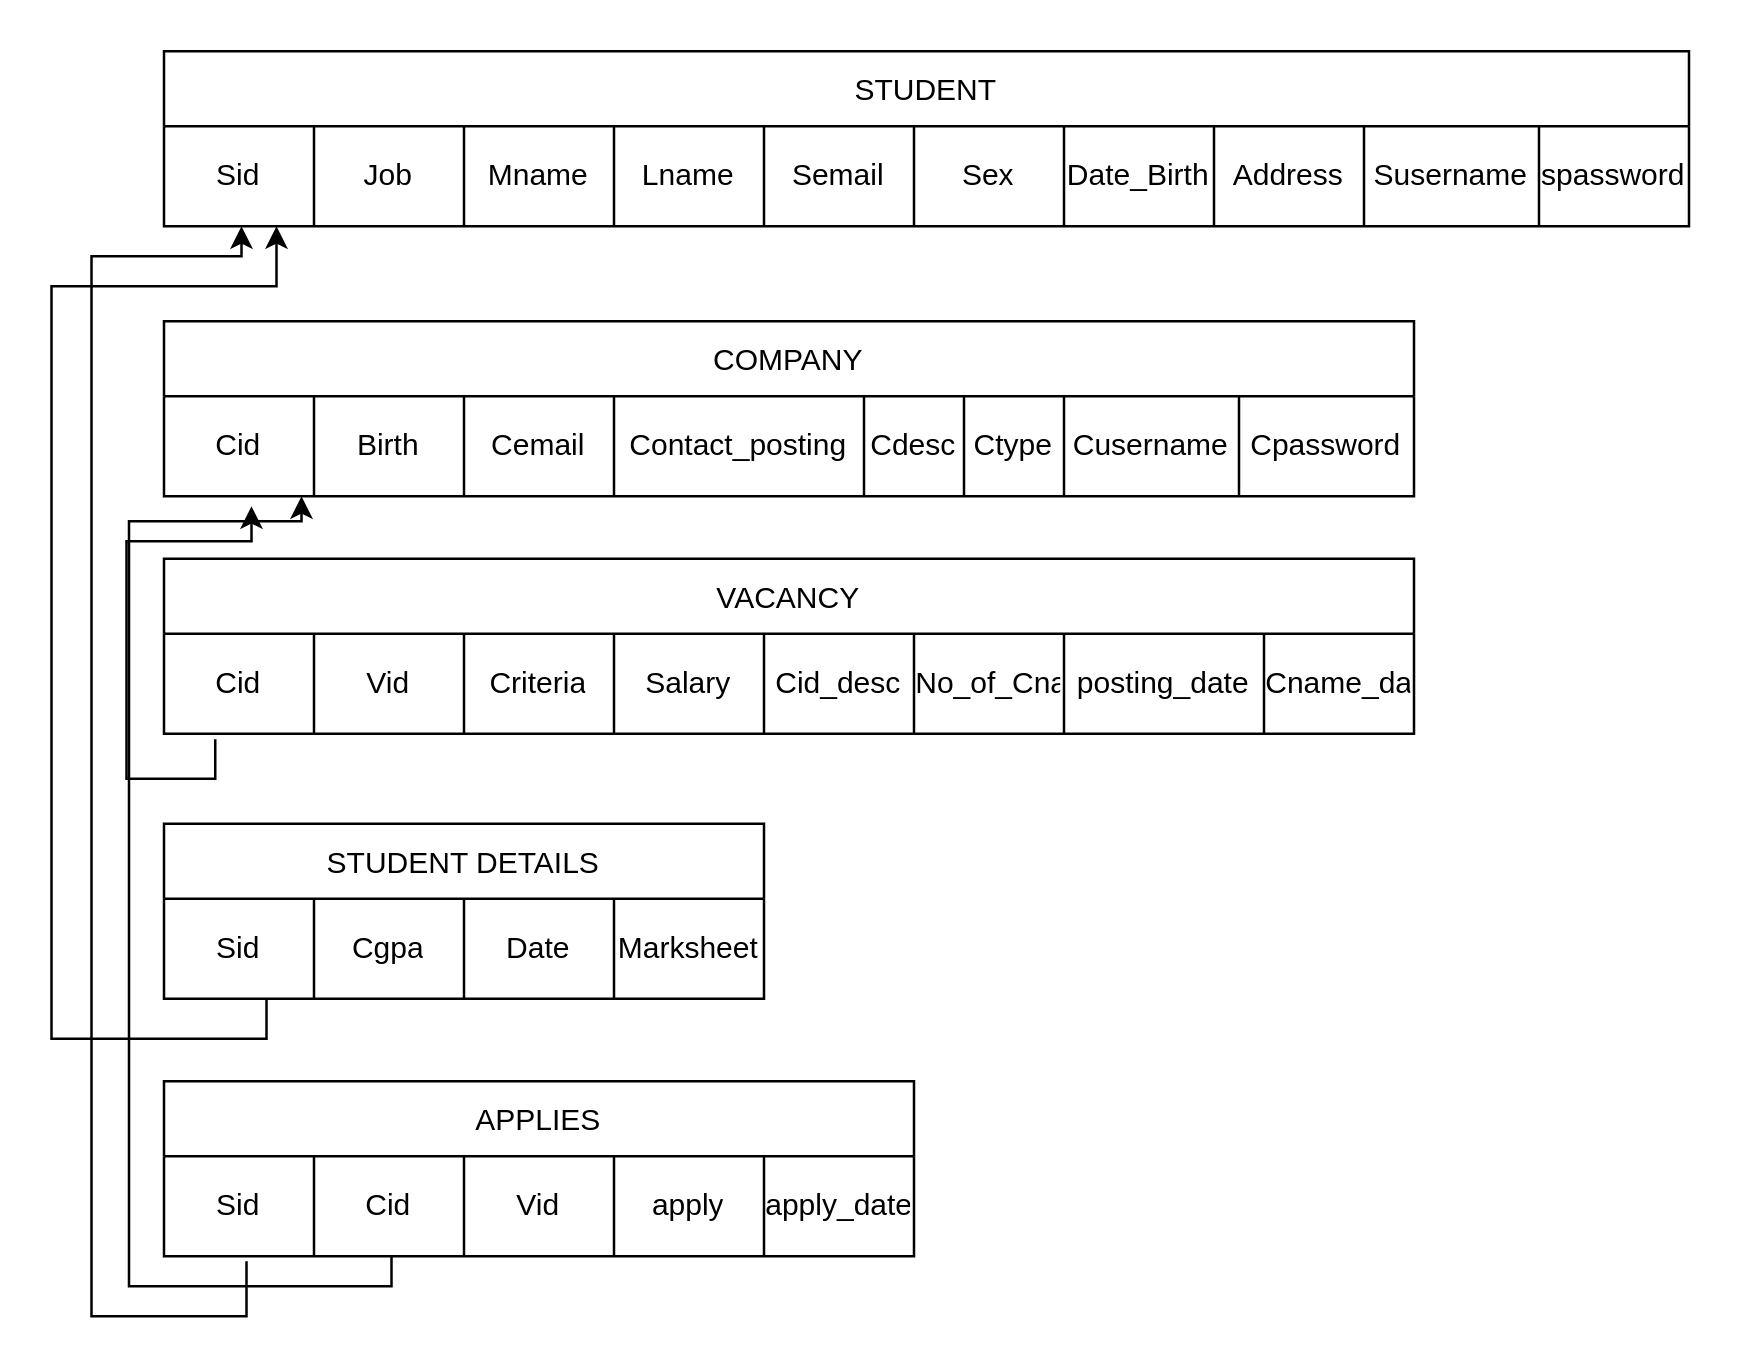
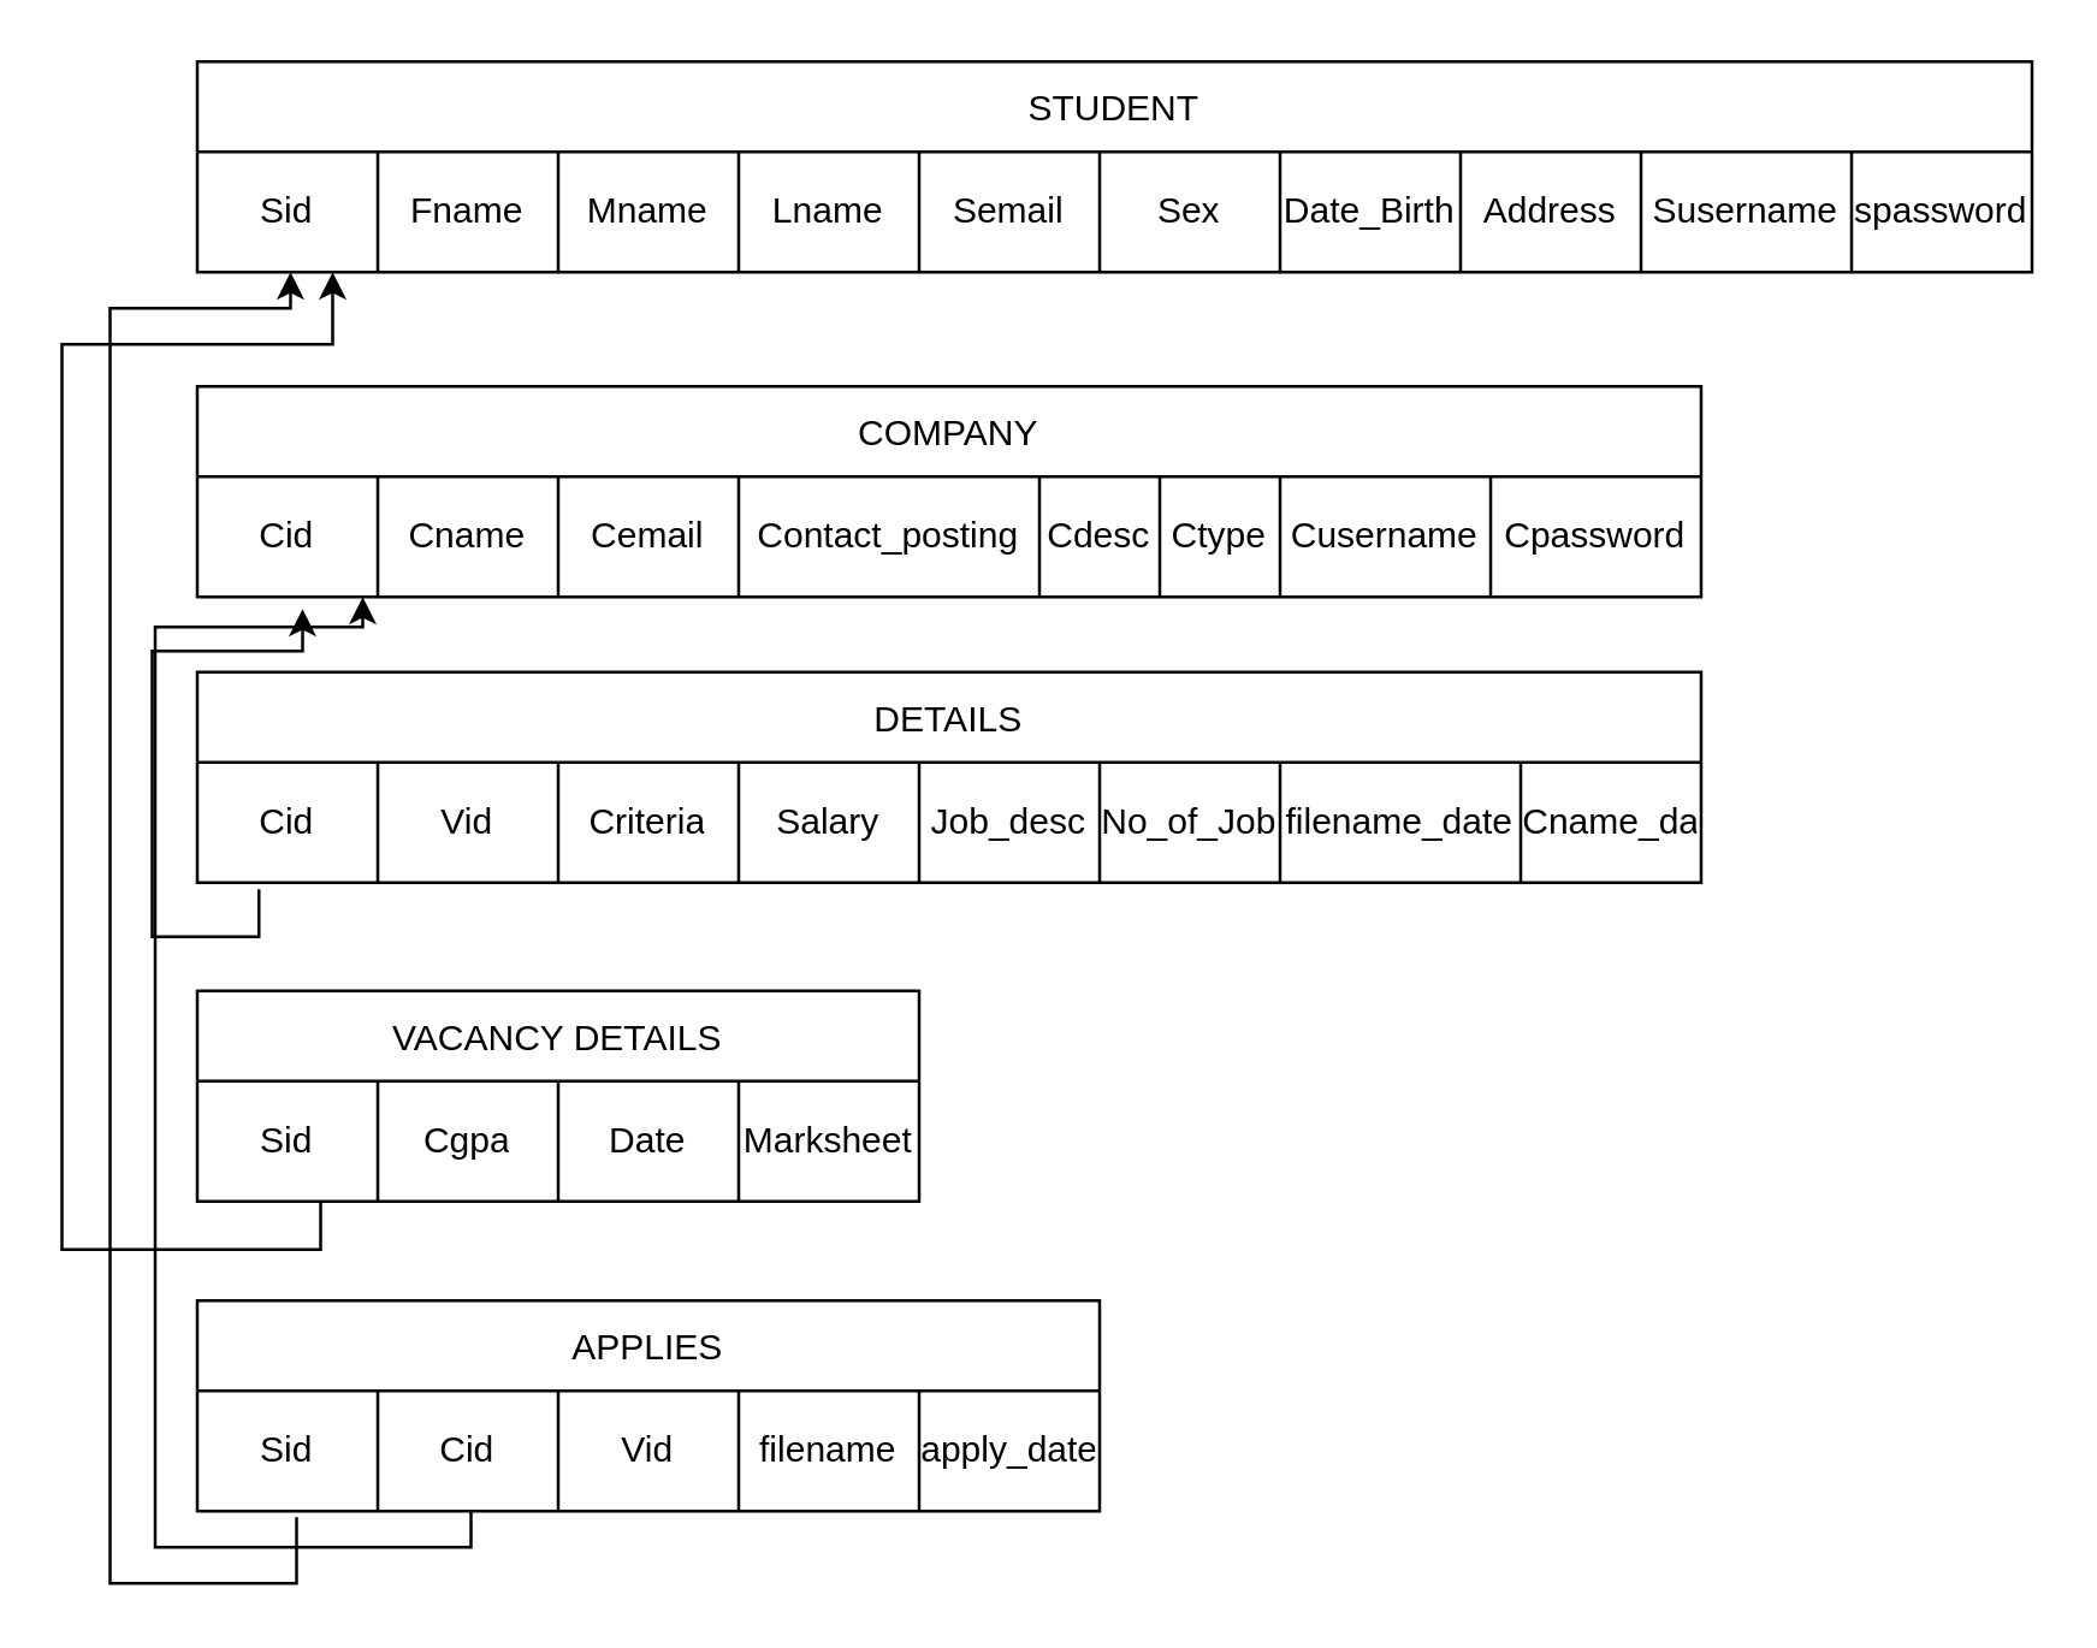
- <mxCell id="5" value="Job" style="shape=partialRectangle;html=1;whiteSpace=wrap;connectable=0;overflow=hidden;fillColor=none;top=0;left=0;bottom=0;right=0;pointerEvents=1;" vertex="1" parent="3"><mxGeometry x="60" width="60" height="40" as="geometry"><mxRectangle width="60" height="40" as="alternateBounds" /></mxGeometry></mxCell>
+ <mxCell id="5" value="Fname" style="shape=partialRectangle;html=1;whiteSpace=wrap;connectable=0;overflow=hidden;fillColor=none;top=0;left=0;bottom=0;right=0;pointerEvents=1;" vertex="1" parent="3"><mxGeometry x="60" width="60" height="40" as="geometry"><mxRectangle width="60" height="40" as="alternateBounds" /></mxGeometry></mxCell>
- <mxCell id="17" value="Birth" style="shape=partialRectangle;html=1;whiteSpace=wrap;connectable=0;overflow=hidden;fillColor=none;top=0;left=0;bottom=0;right=0;pointerEvents=1;" vertex="1" parent="15"><mxGeometry x="60" width="60" height="40" as="geometry"><mxRectangle width="60" height="40" as="alternateBounds" /></mxGeometry></mxCell>
+ <mxCell id="17" value="Cname" style="shape=partialRectangle;html=1;whiteSpace=wrap;connectable=0;overflow=hidden;fillColor=none;top=0;left=0;bottom=0;right=0;pointerEvents=1;" vertex="1" parent="15"><mxGeometry x="60" width="60" height="40" as="geometry"><mxRectangle width="60" height="40" as="alternateBounds" /></mxGeometry></mxCell>
- <mxCell id="24" value="VACANCY" style="shape=table;startSize=30;container=1;collapsible=0;childLayout=tableLayout;" vertex="1" parent="1"><mxGeometry x="65" y="223" width="500" height="70" as="geometry" /></mxCell>
+ <mxCell id="24" value="DETAILS" style="shape=table;startSize=30;container=1;collapsible=0;childLayout=tableLayout;" vertex="1" parent="1"><mxGeometry x="65" y="223" width="500" height="70" as="geometry" /></mxCell>
- <mxCell id="30" value="Cid_desc" style="shape=partialRectangle;html=1;whiteSpace=wrap;connectable=0;overflow=hidden;fillColor=none;top=0;left=0;bottom=0;right=0;pointerEvents=1;" vertex="1" parent="25"><mxGeometry x="240" width="60" height="40" as="geometry"><mxRectangle width="60" height="40" as="alternateBounds" /></mxGeometry></mxCell>
+ <mxCell id="30" value="Job_desc" style="shape=partialRectangle;html=1;whiteSpace=wrap;connectable=0;overflow=hidden;fillColor=none;top=0;left=0;bottom=0;right=0;pointerEvents=1;" vertex="1" parent="25"><mxGeometry x="240" width="60" height="40" as="geometry"><mxRectangle width="60" height="40" as="alternateBounds" /></mxGeometry></mxCell>
- <mxCell id="31" value="No_of_Cname" style="shape=partialRectangle;html=1;whiteSpace=wrap;connectable=0;overflow=hidden;fillColor=none;top=0;left=0;bottom=0;right=0;pointerEvents=1;" vertex="1" parent="25"><mxGeometry x="300" width="60" height="40" as="geometry"><mxRectangle width="60" height="40" as="alternateBounds" /></mxGeometry></mxCell>
+ <mxCell id="31" value="No_of_Job" style="shape=partialRectangle;html=1;whiteSpace=wrap;connectable=0;overflow=hidden;fillColor=none;top=0;left=0;bottom=0;right=0;pointerEvents=1;" vertex="1" parent="25"><mxGeometry x="300" width="60" height="40" as="geometry"><mxRectangle width="60" height="40" as="alternateBounds" /></mxGeometry></mxCell>
- <mxCell id="32" value="posting_date" style="shape=partialRectangle;html=1;whiteSpace=wrap;connectable=0;overflow=hidden;fillColor=none;top=0;left=0;bottom=0;right=0;pointerEvents=1;" vertex="1" parent="25"><mxGeometry x="360" width="80" height="40" as="geometry"><mxRectangle width="80" height="40" as="alternateBounds" /></mxGeometry></mxCell>
+ <mxCell id="32" value="filename_date" style="shape=partialRectangle;html=1;whiteSpace=wrap;connectable=0;overflow=hidden;fillColor=none;top=0;left=0;bottom=0;right=0;pointerEvents=1;" vertex="1" parent="25"><mxGeometry x="360" width="80" height="40" as="geometry"><mxRectangle width="80" height="40" as="alternateBounds" /></mxGeometry></mxCell>
- <mxCell id="35" value="STUDENT DETAILS" style="shape=table;startSize=30;container=1;collapsible=0;childLayout=tableLayout;" vertex="1" parent="1"><mxGeometry x="65" y="329" width="240" height="70" as="geometry" /></mxCell>
+ <mxCell id="35" value="VACANCY DETAILS" style="shape=table;startSize=30;container=1;collapsible=0;childLayout=tableLayout;" vertex="1" parent="1"><mxGeometry x="65" y="329" width="240" height="70" as="geometry" /></mxCell>
- <mxCell id="47" value="apply" style="shape=partialRectangle;html=1;whiteSpace=wrap;connectable=0;overflow=hidden;fillColor=none;top=0;left=0;bottom=0;right=0;pointerEvents=1;" vertex="1" parent="43"><mxGeometry x="180" width="60" height="40" as="geometry"><mxRectangle width="60" height="40" as="alternateBounds" /></mxGeometry></mxCell>
+ <mxCell id="47" value="filename" style="shape=partialRectangle;html=1;whiteSpace=wrap;connectable=0;overflow=hidden;fillColor=none;top=0;left=0;bottom=0;right=0;pointerEvents=1;" vertex="1" parent="43"><mxGeometry x="180" width="60" height="40" as="geometry"><mxRectangle width="60" height="40" as="alternateBounds" /></mxGeometry></mxCell>
